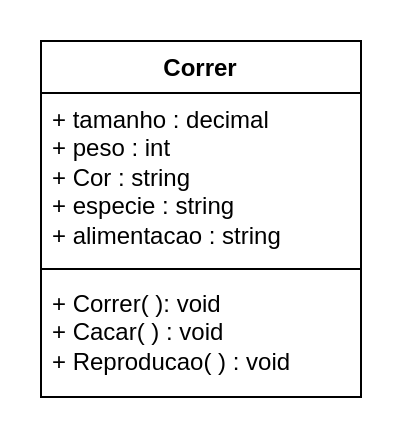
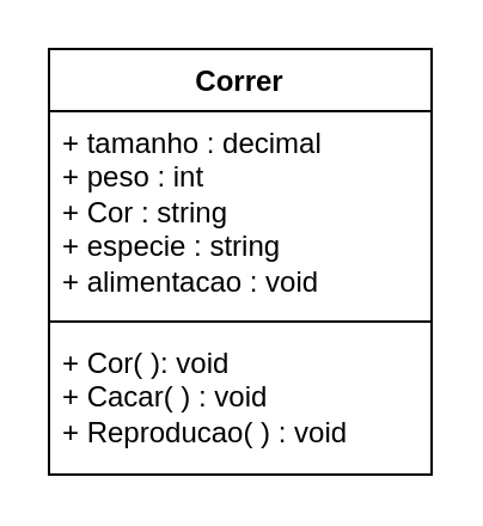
- <mxCell id="3" value="+ tamanho : decimal&lt;br&gt;+ peso : int&lt;br&gt;+ Cor : string&lt;br&gt;+ especie : string&lt;br&gt;+ alimentacao : string" style="text;strokeColor=none;fillColor=none;align=left;verticalAlign=top;spacingLeft=4;spacingRight=4;overflow=hidden;rotatable=0;points=[[0,0.5],[1,0.5]];portConstraint=eastwest;whiteSpace=wrap;html=1;" vertex="1" parent="2"><mxGeometry y="26" width="160" height="84" as="geometry" /></mxCell>
+ <mxCell id="3" value="+ tamanho : decimal&lt;br&gt;+ peso : int&lt;br&gt;+ Cor : string&lt;br&gt;+ especie : string&lt;br&gt;+ alimentacao : void" style="text;strokeColor=none;fillColor=none;align=left;verticalAlign=top;spacingLeft=4;spacingRight=4;overflow=hidden;rotatable=0;points=[[0,0.5],[1,0.5]];portConstraint=eastwest;whiteSpace=wrap;html=1;" vertex="1" parent="2"><mxGeometry y="26" width="160" height="84" as="geometry" /></mxCell>
- <mxCell id="5" value="+ Correr( ): void&lt;br&gt;+ Cacar( ) : void&lt;br&gt;+ Reproducao( ) : void" style="text;strokeColor=none;fillColor=none;align=left;verticalAlign=top;spacingLeft=4;spacingRight=4;overflow=hidden;rotatable=0;points=[[0,0.5],[1,0.5]];portConstraint=eastwest;whiteSpace=wrap;html=1;" vertex="1" parent="2"><mxGeometry y="118" width="160" height="60" as="geometry" /></mxCell>
+ <mxCell id="5" value="+ Cor( ): void&lt;br&gt;+ Cacar( ) : void&lt;br&gt;+ Reproducao( ) : void" style="text;strokeColor=none;fillColor=none;align=left;verticalAlign=top;spacingLeft=4;spacingRight=4;overflow=hidden;rotatable=0;points=[[0,0.5],[1,0.5]];portConstraint=eastwest;whiteSpace=wrap;html=1;" vertex="1" parent="2"><mxGeometry y="118" width="160" height="60" as="geometry" /></mxCell>
